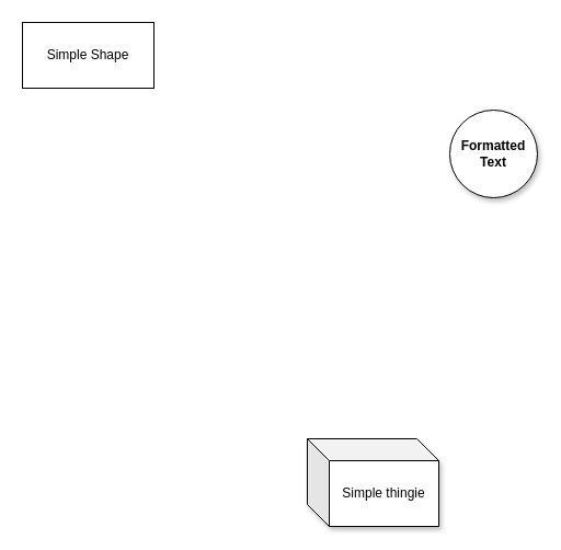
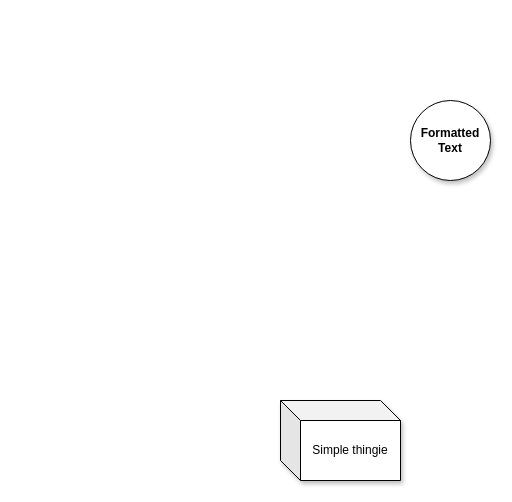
- <mxCell id="4" value="Simple Shape" style="rounded=0;whiteSpace=wrap;html=1;" vertex="1" parent="3"><mxGeometry x="20" y="20" width="120" height="60" as="geometry" /></mxCell>
